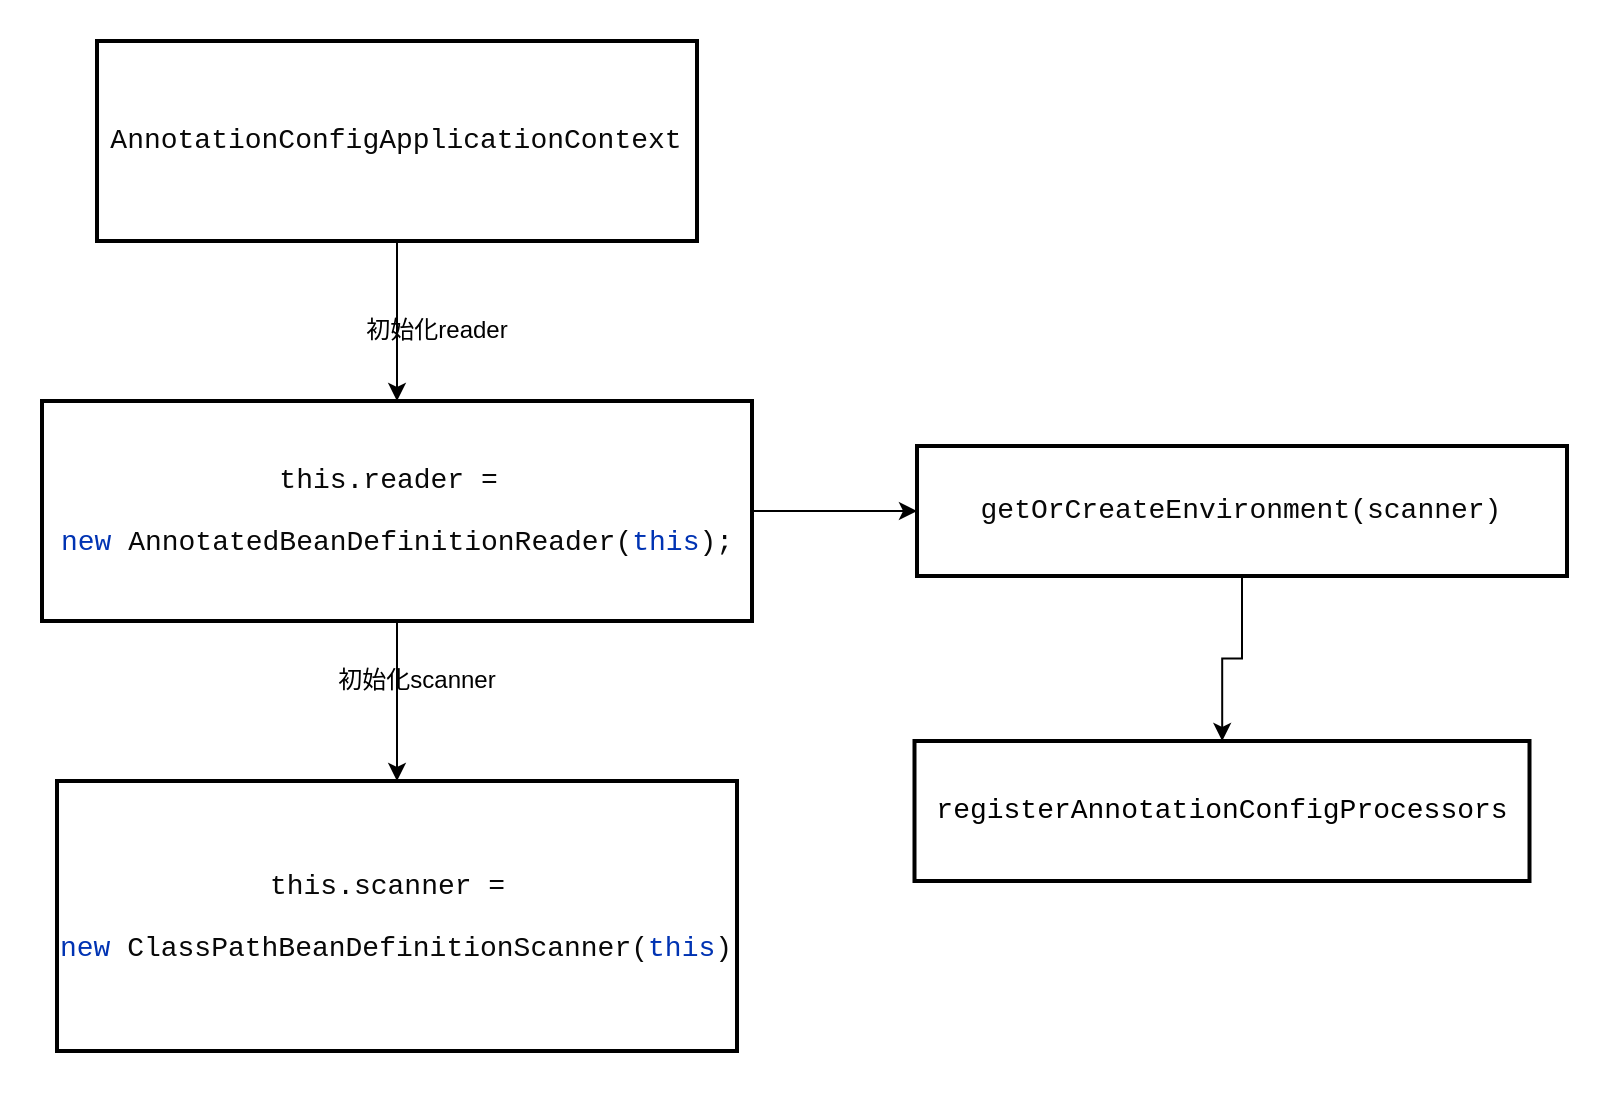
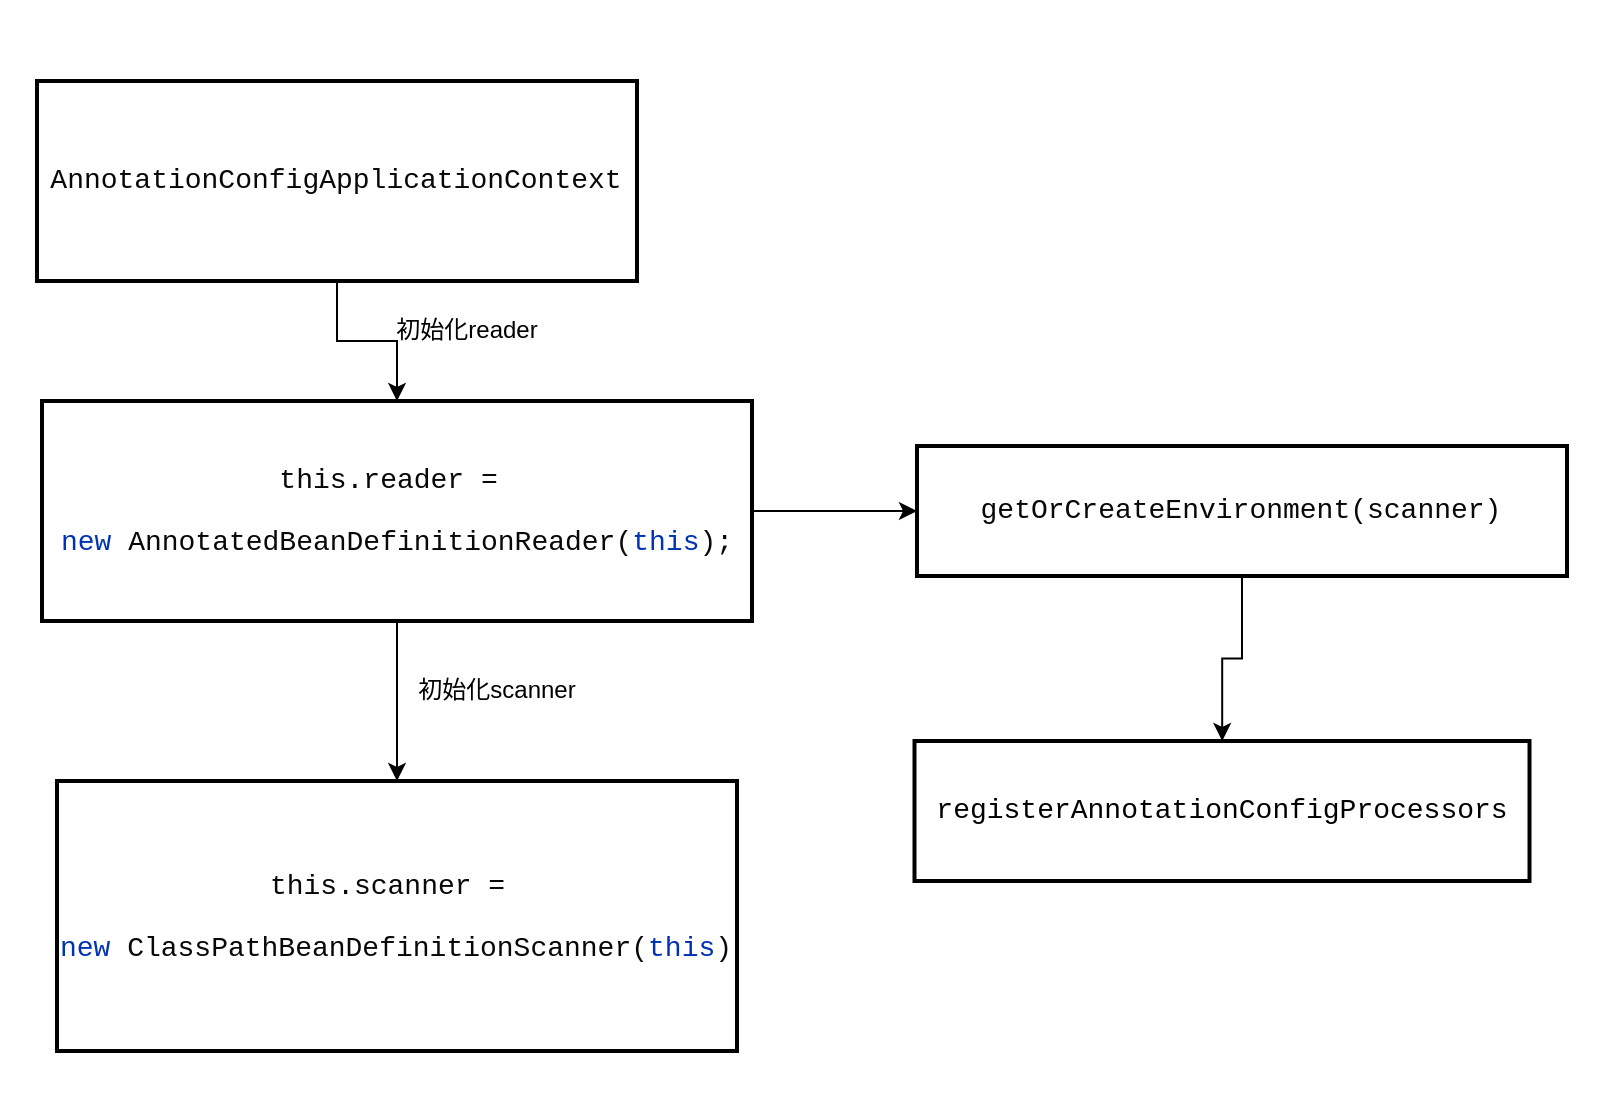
- <mxCell id="3" value="&lt;pre style=&quot;background-color:#ffffff;color:#080808;font-family:'Courier New';font-size:10.5pt;&quot;&gt;AnnotationConfigApplicationContext&lt;/pre&gt;" style="rounded=0;whiteSpace=wrap;html=1;strokeWidth=2;" vertex="1" parent="1"><mxGeometry x="48" y="20" width="300" height="100" as="geometry" /></mxCell>
+ <mxCell id="3" value="&lt;pre style=&quot;background-color:#ffffff;color:#080808;font-family:'Courier New';font-size:10.5pt;&quot;&gt;AnnotationConfigApplicationContext&lt;/pre&gt;" style="rounded=0;whiteSpace=wrap;html=1;strokeWidth=2;" vertex="1" parent="1"><mxGeometry x="18" y="40" width="300" height="100" as="geometry" /></mxCell>
- <mxCell id="10" value="初始化reader" style="text;html=1;align=center;verticalAlign=middle;resizable=0;points=[];autosize=1;strokeColor=none;fillColor=none;" vertex="1" parent="1"><mxGeometry x="173" y="150" width="90" height="30" as="geometry" /></mxCell>
+ <mxCell id="10" value="初始化reader" style="text;html=1;align=center;verticalAlign=middle;resizable=0;points=[];autosize=1;strokeColor=none;fillColor=none;" vertex="1" parent="1"><mxGeometry x="188" y="150" width="90" height="30" as="geometry" /></mxCell>
- <mxCell id="11" value="初始化scanner" style="text;html=1;align=center;verticalAlign=middle;resizable=0;points=[];autosize=1;strokeColor=none;fillColor=none;" vertex="1" parent="1"><mxGeometry x="158" y="325" width="100" height="30" as="geometry" /></mxCell>
+ <mxCell id="11" value="初始化scanner" style="text;html=1;align=center;verticalAlign=middle;resizable=0;points=[];autosize=1;strokeColor=none;fillColor=none;" vertex="1" parent="1"><mxGeometry x="198" y="330" width="100" height="30" as="geometry" /></mxCell>
